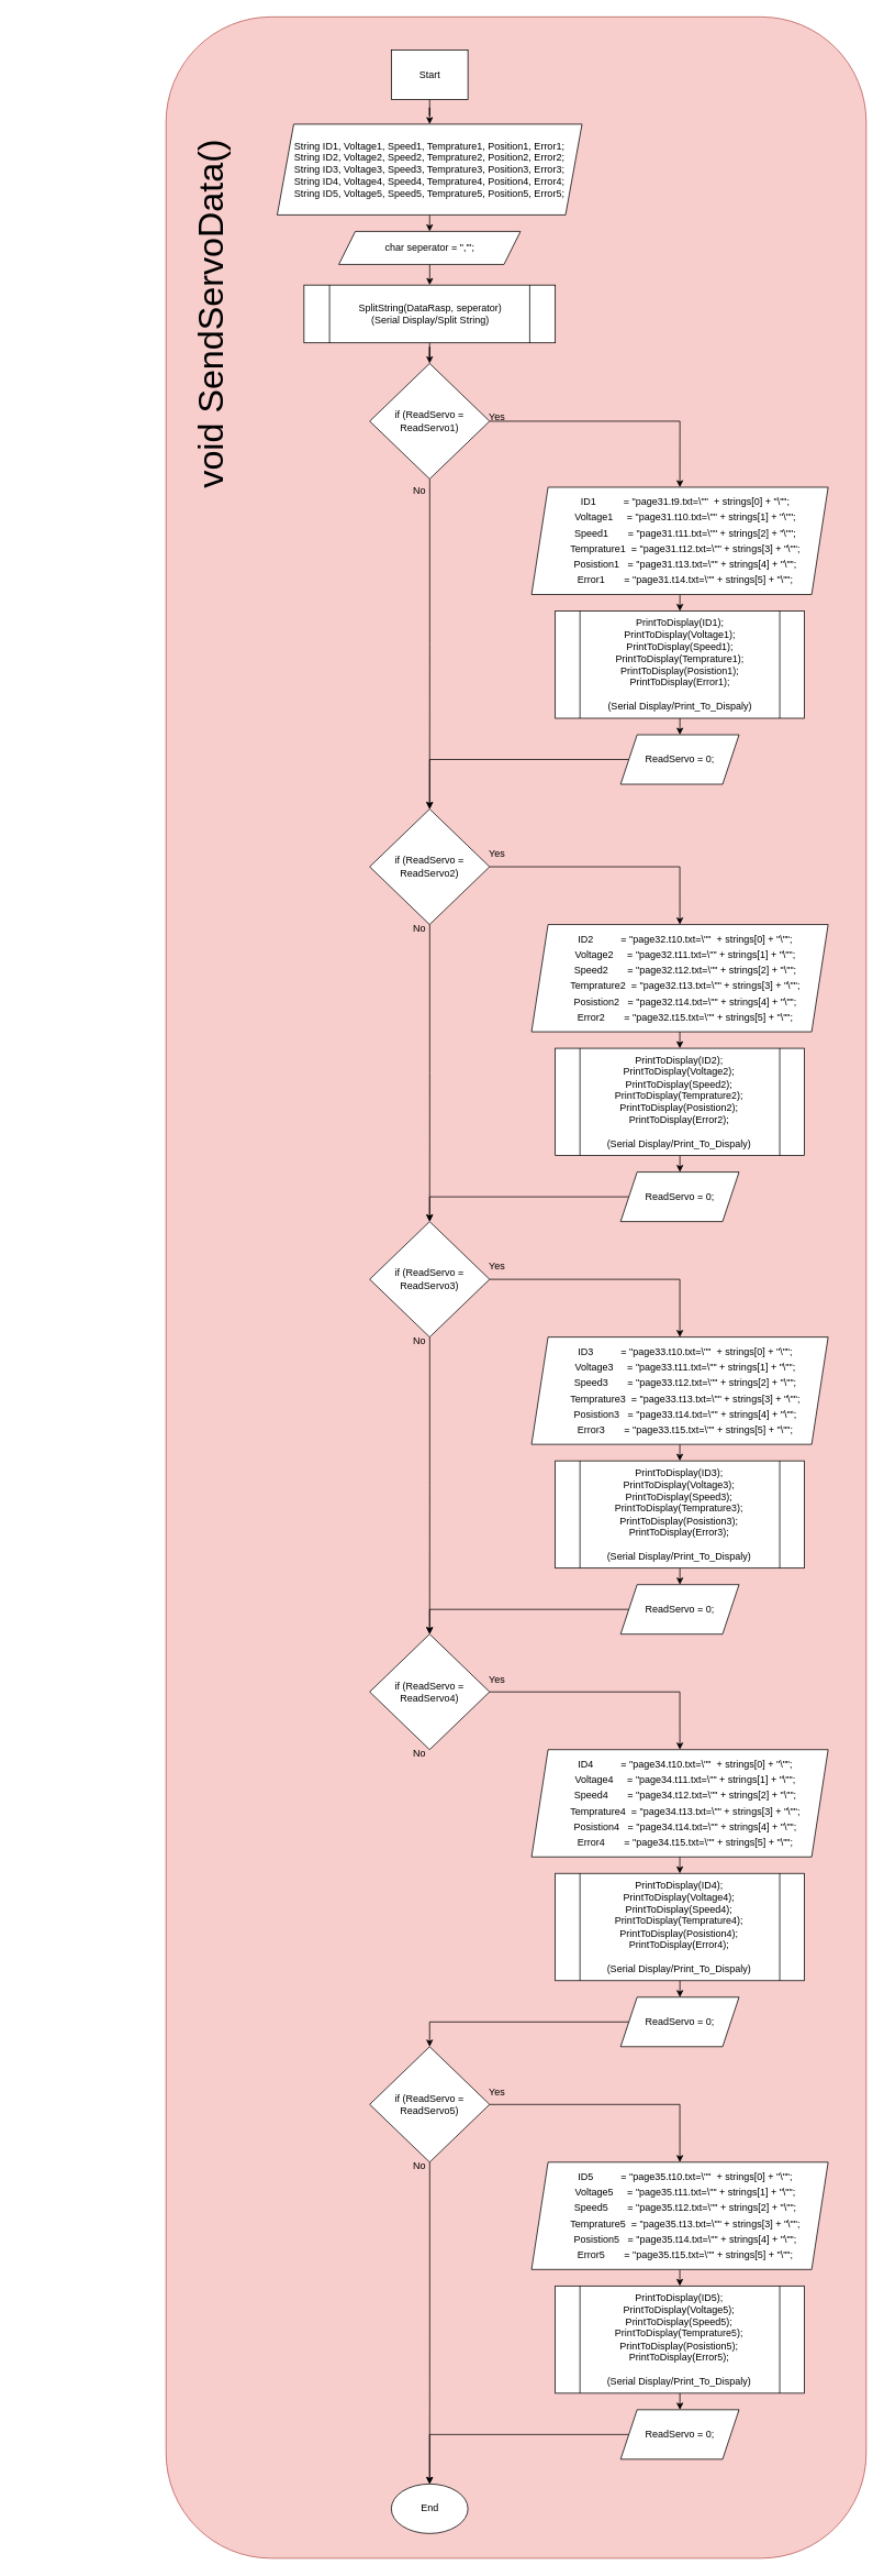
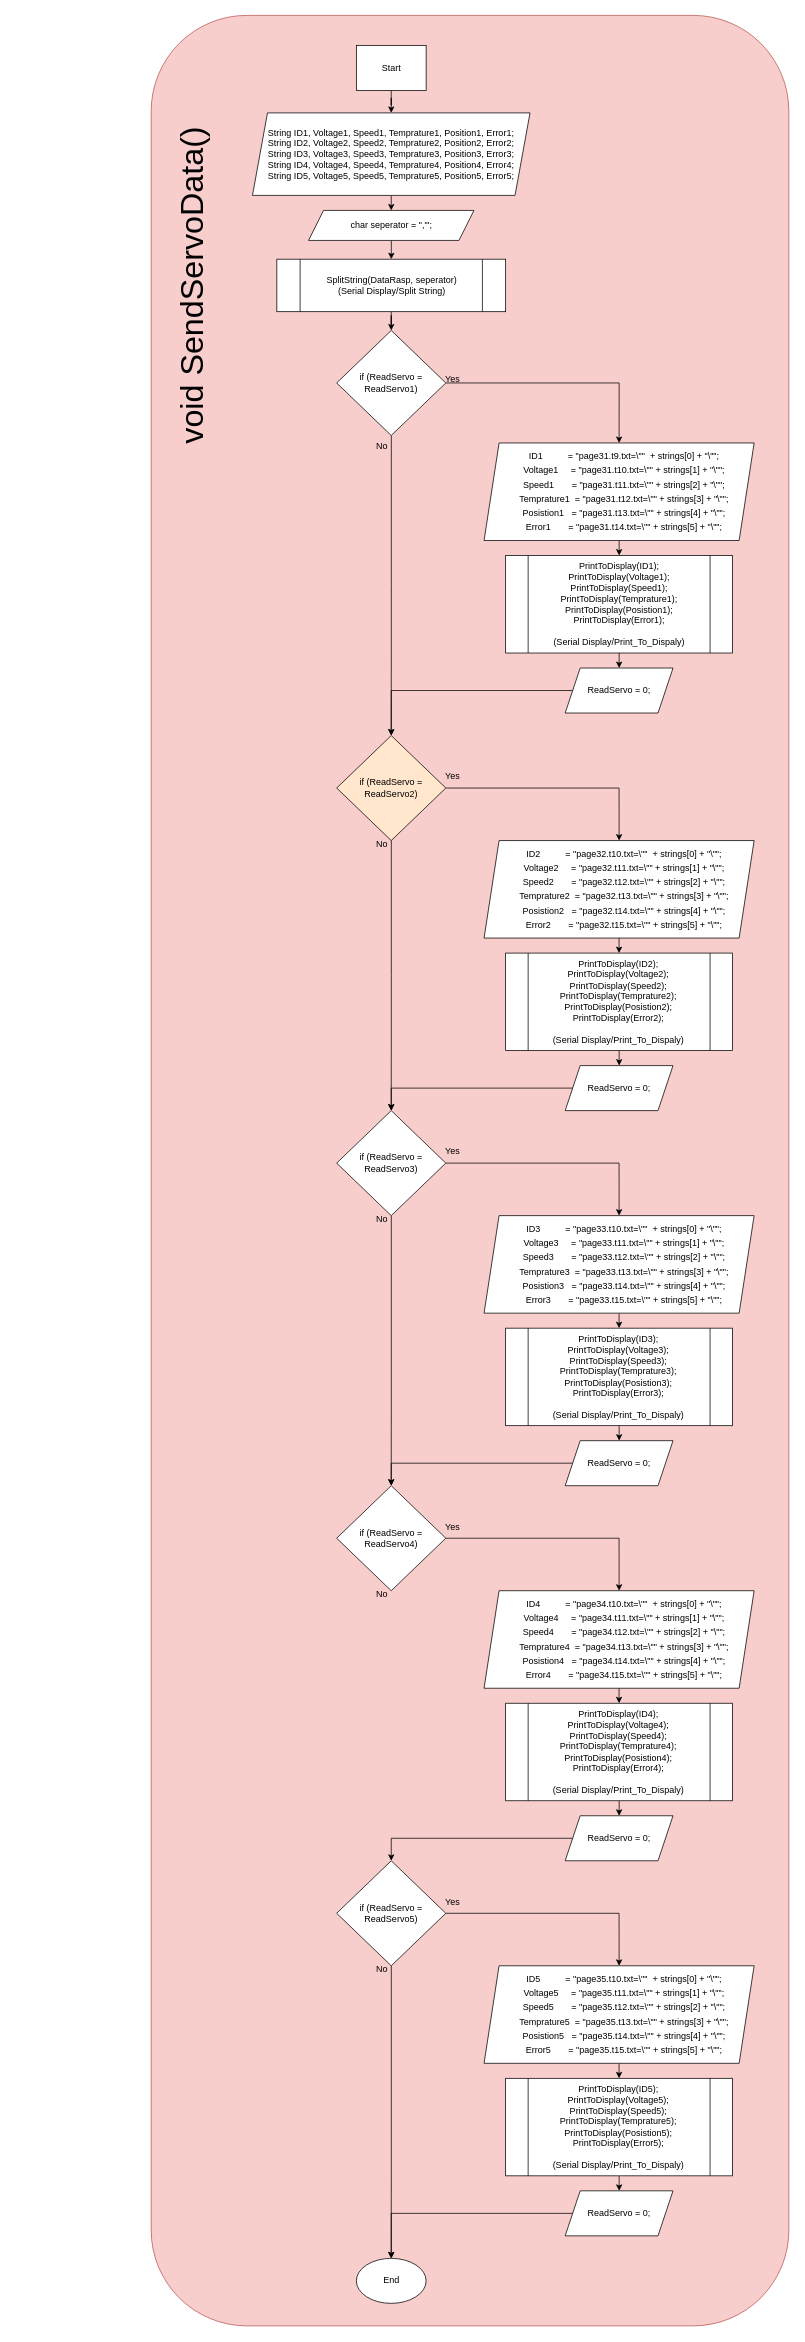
- <mxCell id="24" value="if (ReadServo = &lt;font face=&quot;Helvetica&quot;&gt;ReadServo2&lt;/font&gt;)" style="rhombus;whiteSpace=wrap;html=1;" parent="1" vertex="1"><mxGeometry x="448.25" y="980" width="145.5" height="140" as="geometry" /></mxCell>
+ <mxCell id="24" value="if (ReadServo = &lt;font face=&quot;Helvetica&quot;&gt;ReadServo2&lt;/font&gt;)" style="rhombus;whiteSpace=wrap;html=1;fillColor=#ffe6cc;" parent="1" vertex="1"><mxGeometry x="448.25" y="980" width="145.5" height="140" as="geometry" /></mxCell>
